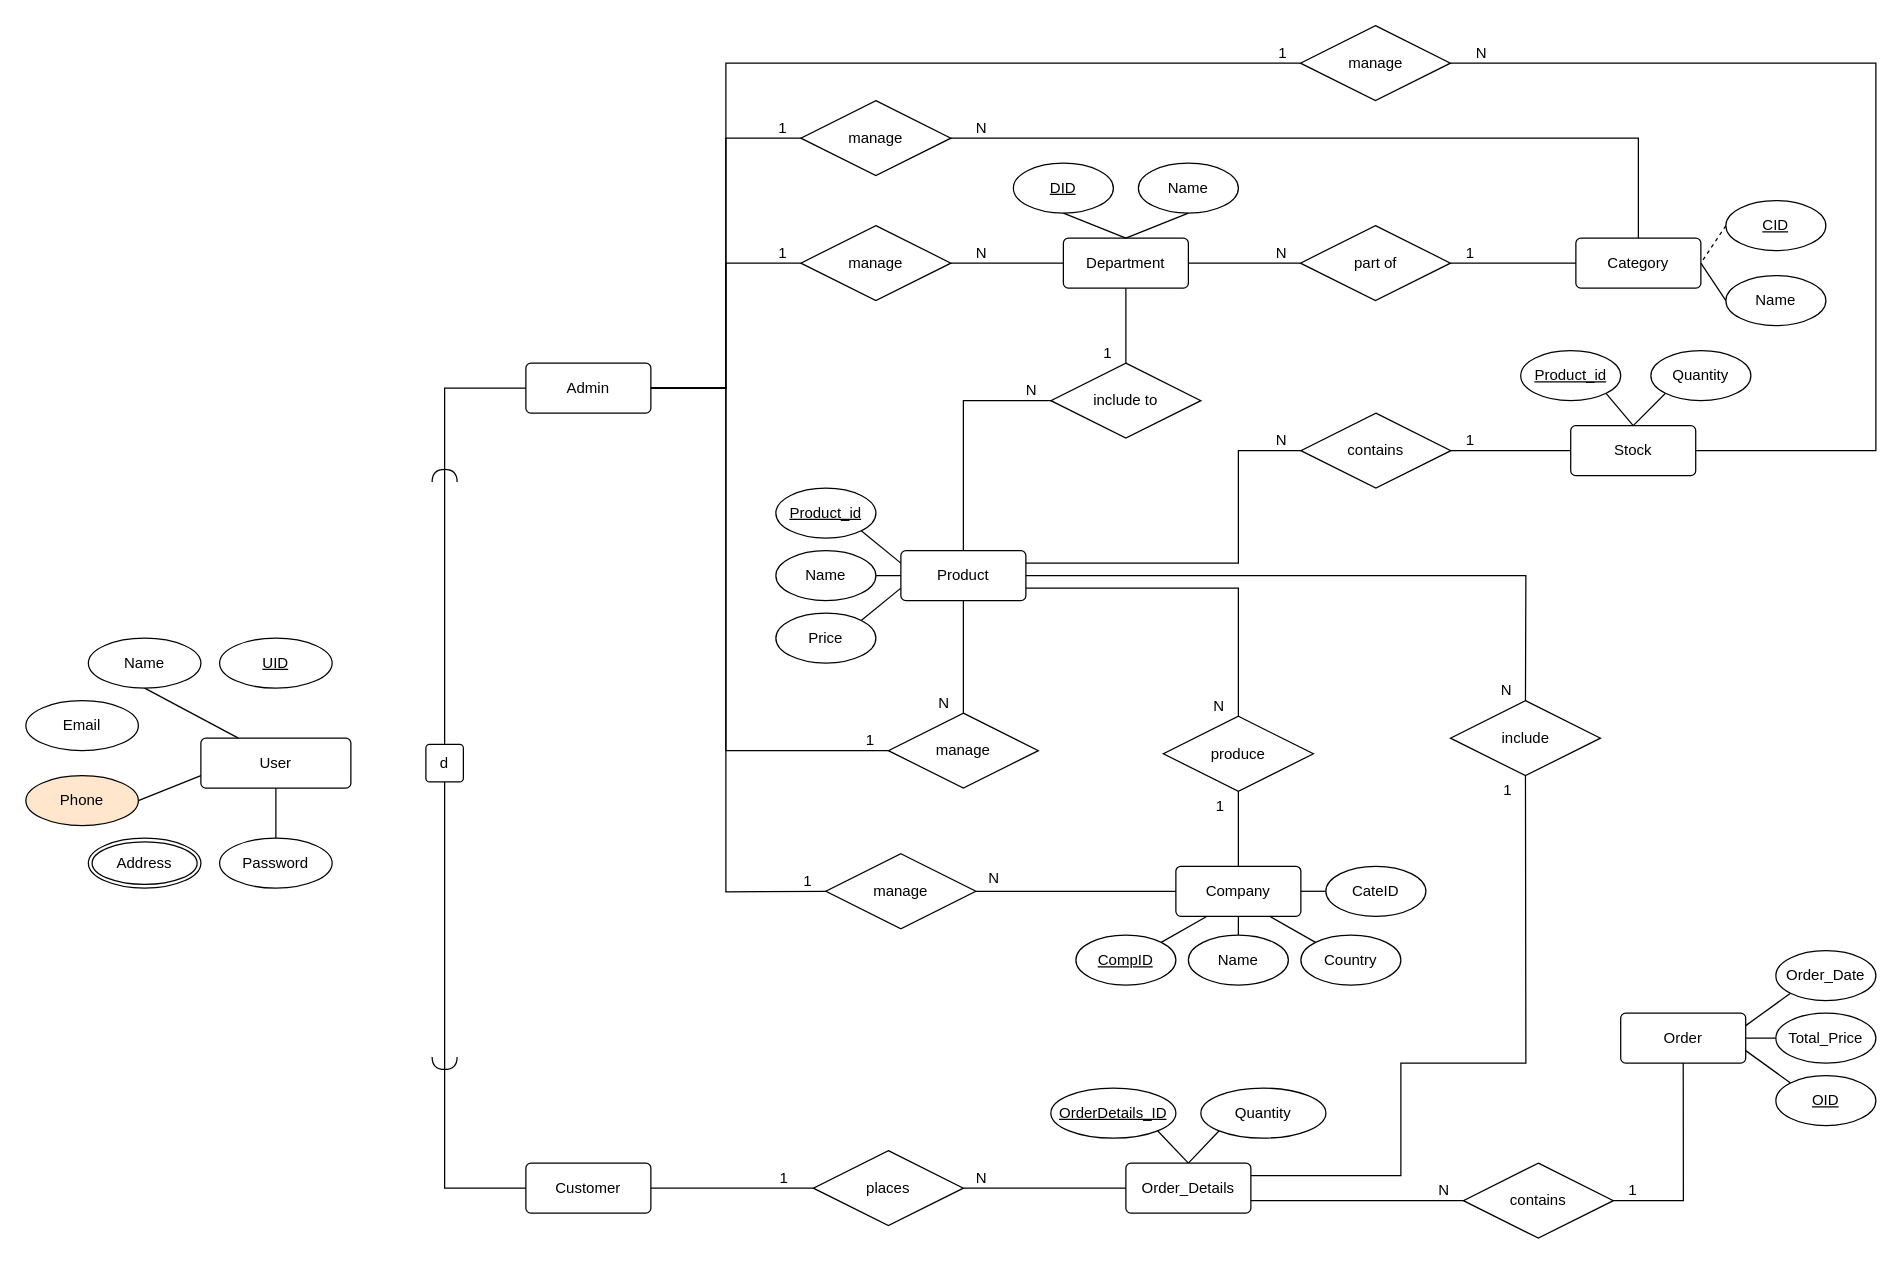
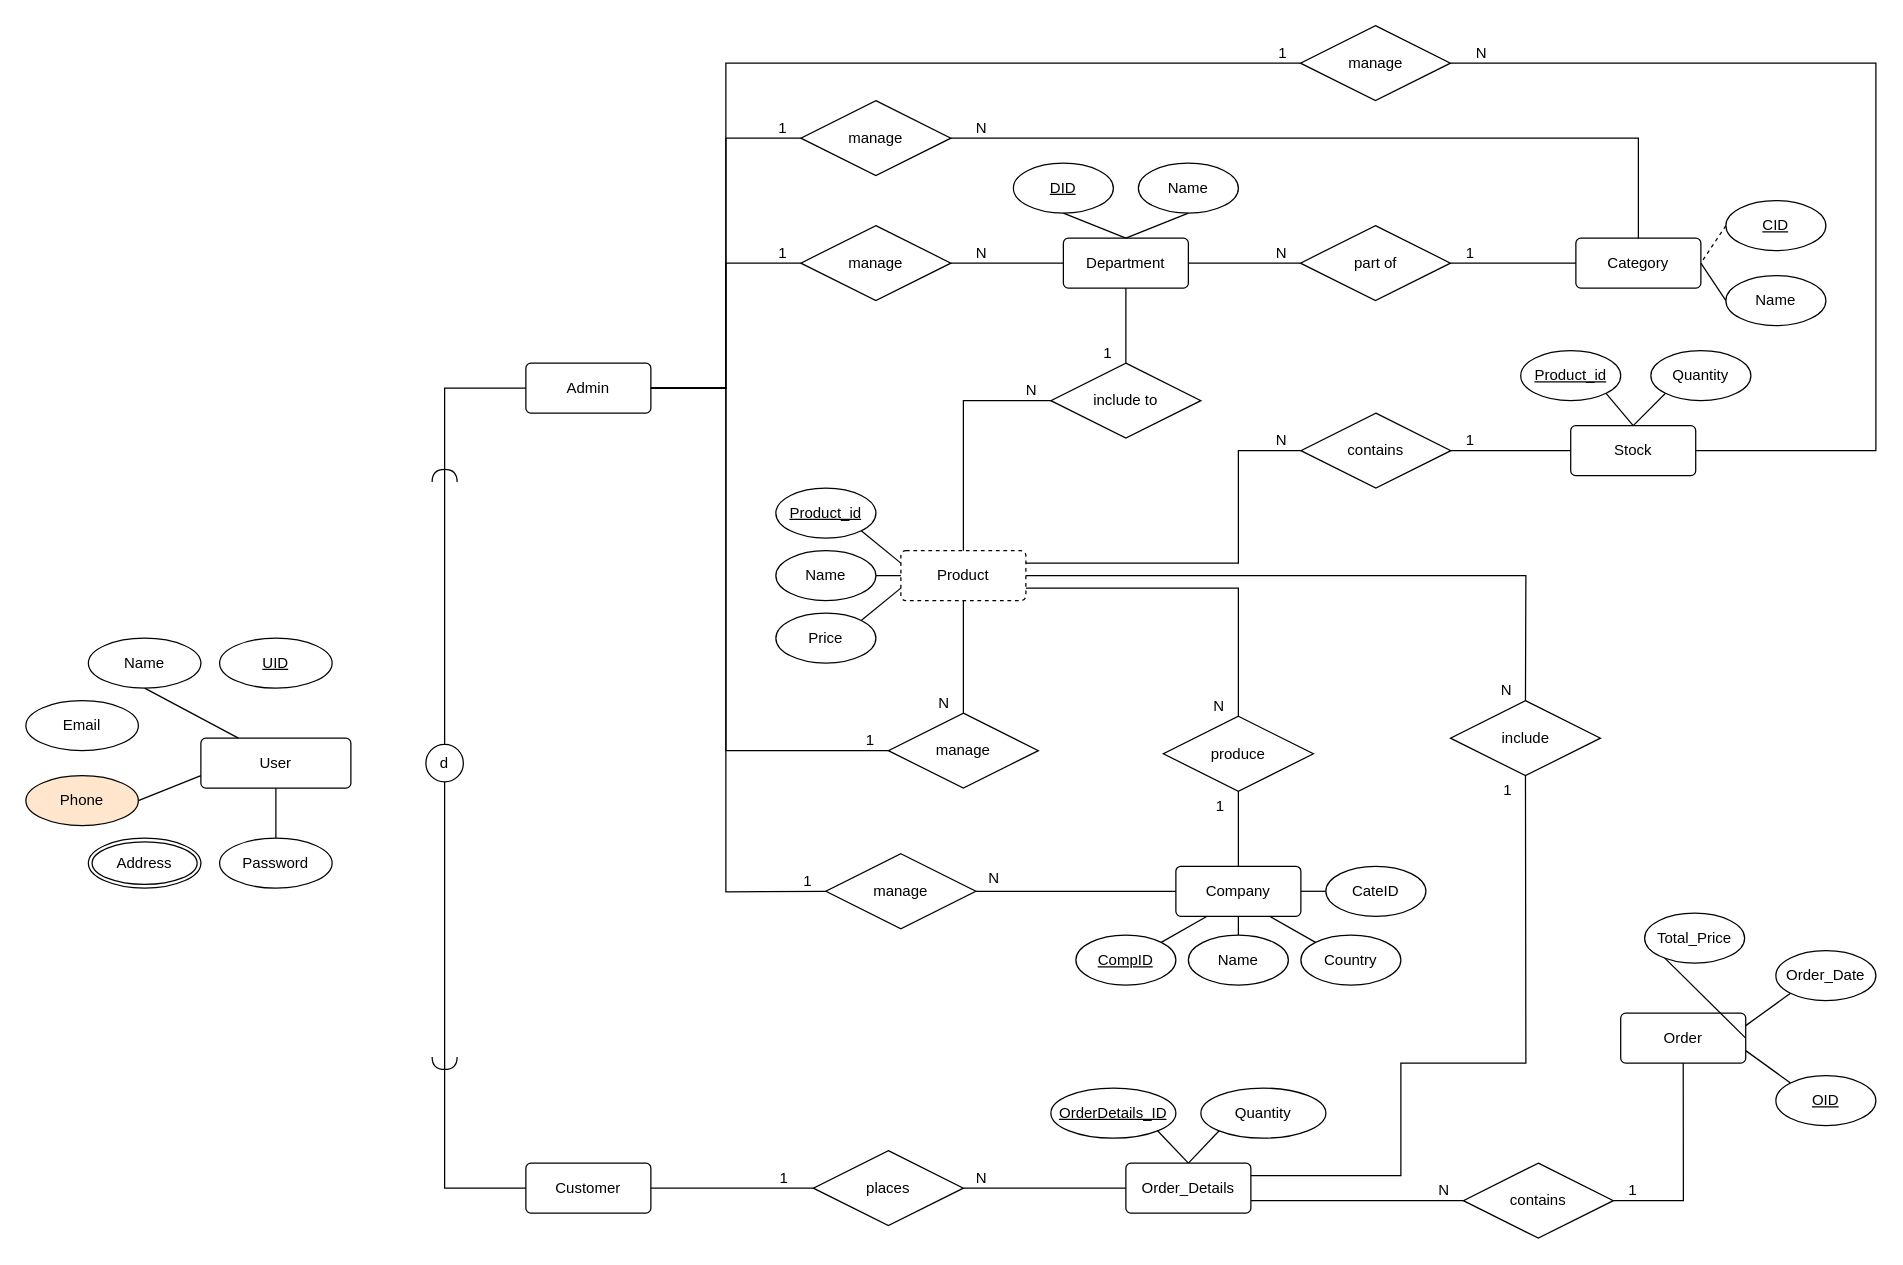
- <mxCell id="2" value="Product" style="rounded=1;arcSize=10;whiteSpace=wrap;html=1;align=center;" parent="1" vertex="1"><mxGeometry x="720" y="440" width="100" height="40" as="geometry" /></mxCell>
+ <mxCell id="2" value="Product" style="rounded=1;arcSize=10;whiteSpace=wrap;html=1;align=center;dashed=1;" parent="1" vertex="1"><mxGeometry x="720" y="440" width="100" height="40" as="geometry" /></mxCell>
- <mxCell id="43" value="d" style="whiteSpace=wrap;html=1;arcSize=10;rounded=1;" parent="1" vertex="1"><mxGeometry x="340" y="595" width="30" height="30" as="geometry" /></mxCell>
+ <mxCell id="43" value="d" style="ellipse;whiteSpace=wrap;html=1;rounded=1;arcSize=10;" parent="1" vertex="1"><mxGeometry x="340" y="595" width="30" height="30" as="geometry" /></mxCell>
- <mxCell id="32" value="Total_Price" style="ellipse;whiteSpace=wrap;html=1;align=center;" parent="1" vertex="1"><mxGeometry x="1420" y="810" width="80" height="40" as="geometry" /></mxCell>
+ <mxCell id="32" value="Total_Price" style="ellipse;whiteSpace=wrap;html=1;align=center;" parent="1" vertex="1"><mxGeometry x="1315" y="730" width="80" height="40" as="geometry" /></mxCell>
